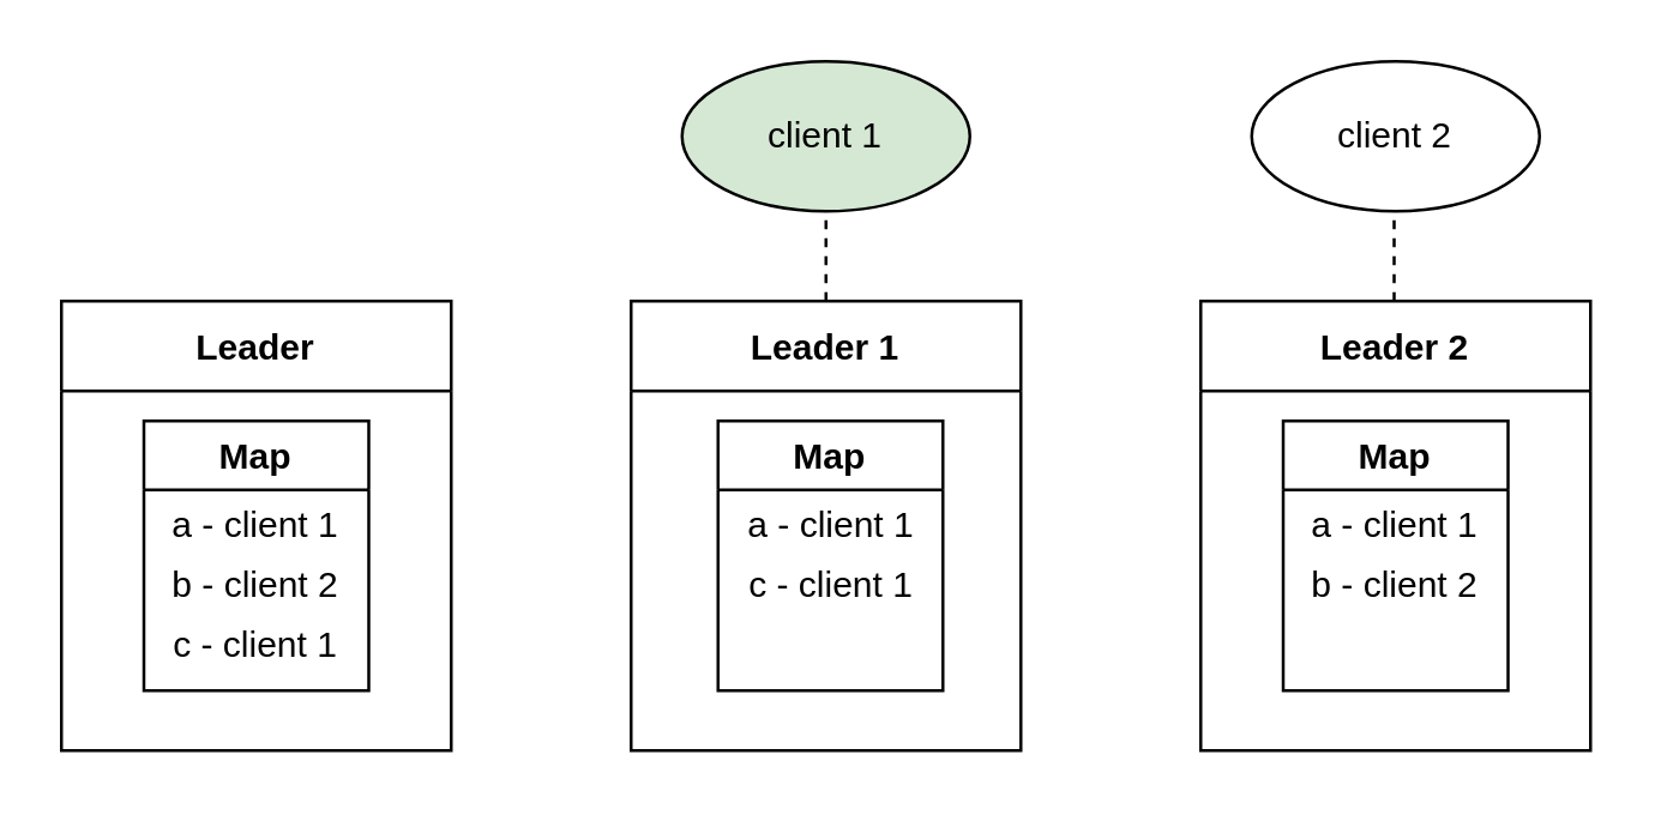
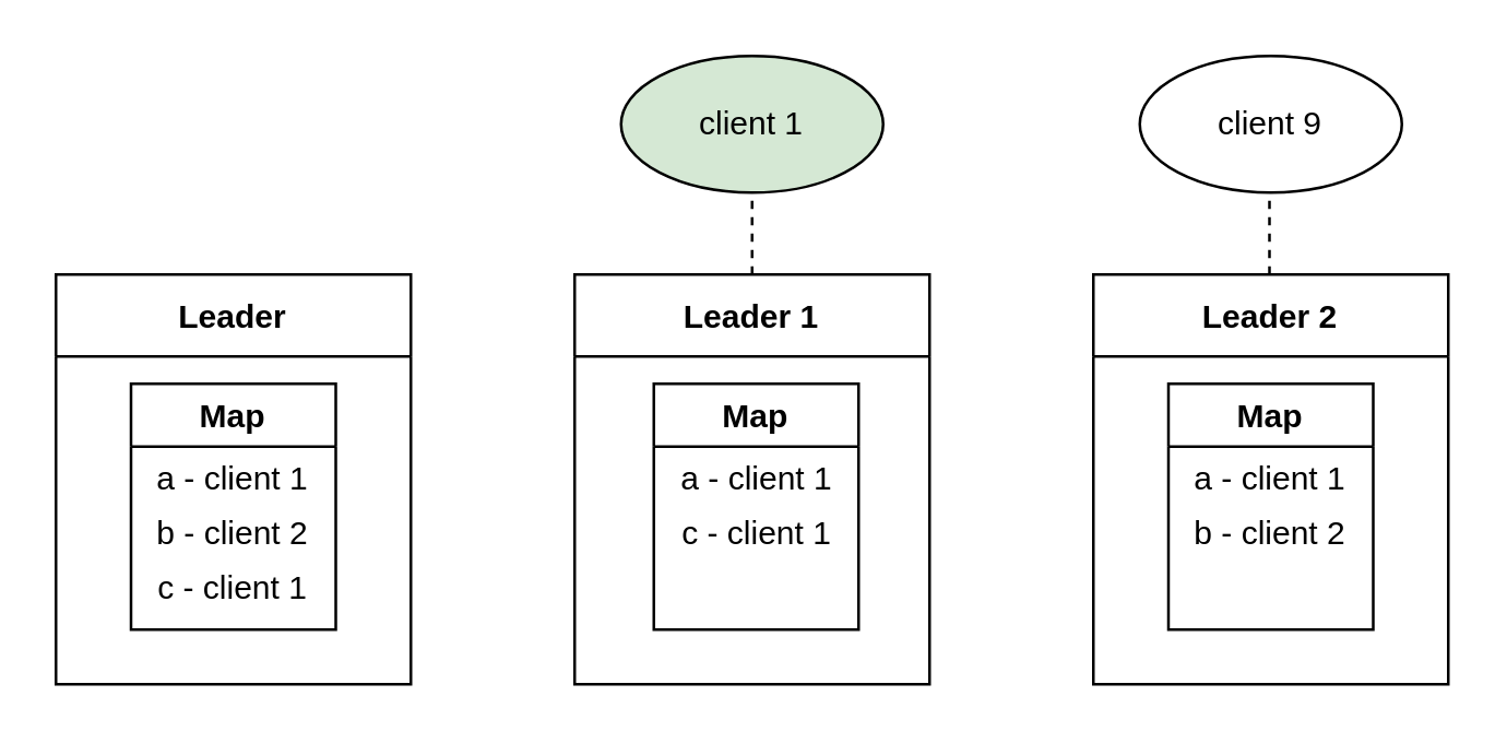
- <mxCell id="16" value="client 2" style="ellipse;whiteSpace=wrap;html=1;" vertex="1" parent="1"><mxGeometry x="417" y="20" width="96" height="50" as="geometry" /></mxCell>
+ <mxCell id="16" value="client 9" style="ellipse;whiteSpace=wrap;html=1;" vertex="1" parent="1"><mxGeometry x="417" y="20" width="96" height="50" as="geometry" /></mxCell>
